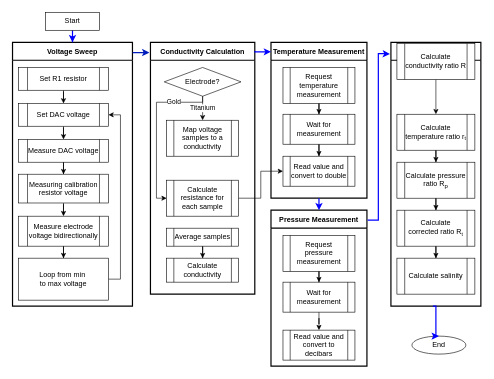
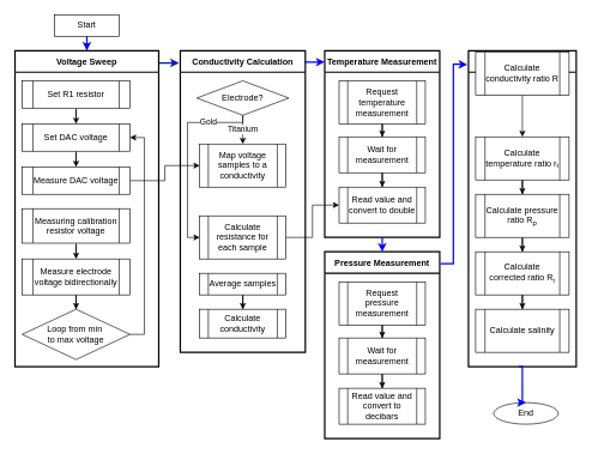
- <mxCell id="7" value="" style="edgeStyle=orthogonalEdgeStyle;rounded=0;orthogonalLoop=1;jettySize=auto;html=1;" edge="1" parent="2" source="8" target="10"><mxGeometry relative="1" as="geometry" /></mxCell>
+ <mxCell id="7" value="" style="edgeStyle=orthogonalEdgeStyle;rounded=0;orthogonalLoop=1;jettySize=auto;html=1;" edge="1" parent="2" source="8" target="18"><mxGeometry relative="1" as="geometry" /></mxCell>
- <mxCell id="14" value="Loop from min&amp;nbsp;&lt;div&gt;&lt;span style=&quot;background-color: initial;&quot;&gt;to&amp;nbsp;&lt;/span&gt;&lt;span style=&quot;background-color: initial;&quot;&gt;max&amp;nbsp;&lt;/span&gt;&lt;span style=&quot;background-color: initial;&quot;&gt;voltage&lt;/span&gt;&lt;/div&gt;" style="whiteSpace=wrap;html=1;rounded=0;" vertex="1" parent="2"><mxGeometry x="10" y="360" width="150" height="70" as="geometry" /></mxCell>
+ <mxCell id="14" value="Loop from min&amp;nbsp;&lt;div&gt;&lt;span style=&quot;background-color: initial;&quot;&gt;to&amp;nbsp;&lt;/span&gt;&lt;span style=&quot;background-color: initial;&quot;&gt;max&amp;nbsp;&lt;/span&gt;&lt;span style=&quot;background-color: initial;&quot;&gt;voltage&lt;/span&gt;&lt;/div&gt;" style="rhombus;whiteSpace=wrap;html=1;" vertex="1" parent="2"><mxGeometry x="10" y="360" width="150" height="70" as="geometry" /></mxCell>
- <mxCell id="47" value="Read value and convert to decibars" style="shape=process;whiteSpace=wrap;html=1;backgroundOutline=1;" vertex="1" parent="42"><mxGeometry x="20" y="200" width="120" height="50" as="geometry" /></mxCell>
+ <mxCell id="47" value="Read value and convert to decibars" style="shape=process;whiteSpace=wrap;html=1;backgroundOutline=1;" vertex="1" parent="42"><mxGeometry x="20" y="190" width="120" height="50" as="geometry" /></mxCell>
